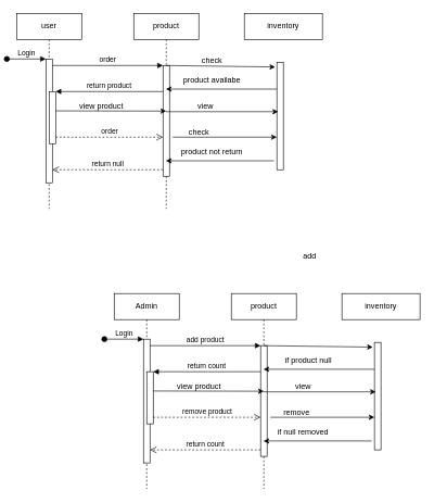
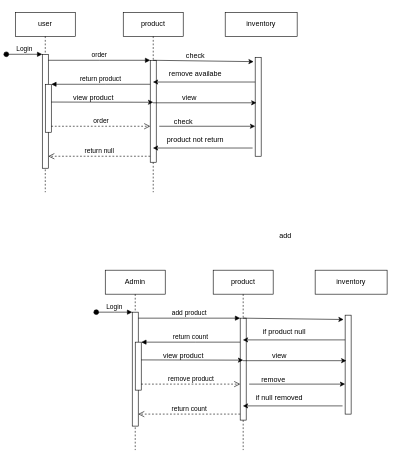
- <mxCell id="17" value="product availabe" style="text;html=1;align=center;verticalAlign=middle;resizable=0;points=[];autosize=1;strokeColor=none;fillColor=none;" vertex="1" parent="1"><mxGeometry x="265" y="108" width="110" height="30" as="geometry" /></mxCell>
+ <mxCell id="17" value="remove availabe" style="text;html=1;align=center;verticalAlign=middle;resizable=0;points=[];autosize=1;strokeColor=none;fillColor=none;" vertex="1" parent="1"><mxGeometry x="265" y="108" width="110" height="30" as="geometry" /></mxCell>
